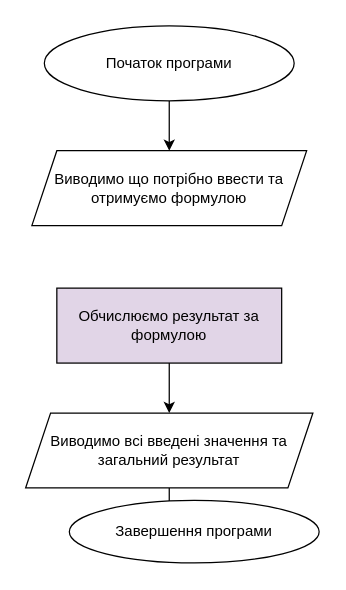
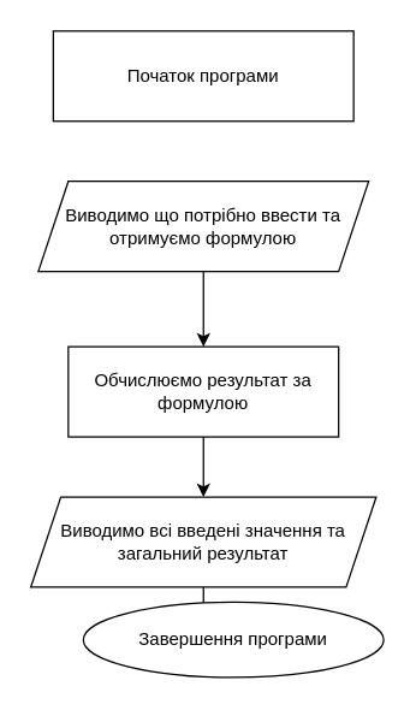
- <mxCell id="3" value="Початок програми" style="ellipse;whiteSpace=wrap;html=1;" vertex="1" parent="1"><mxGeometry x="35" y="20" width="200" height="60" as="geometry" /></mxCell>
+ <mxCell id="3" value="Початок програми" style="whiteSpace=wrap;html=1;rounded=0;" vertex="1" parent="1"><mxGeometry x="35" y="20" width="200" height="60" as="geometry" /></mxCell>
- <mxCell id="2" style="edgeStyle=orthogonalEdgeStyle;rounded=0;orthogonalLoop=1;jettySize=auto;html=1;entryX=0.5;entryY=0;entryDx=0;entryDy=0;" edge="1" parent="1" source="3" target="5"><mxGeometry relative="1" as="geometry" /></mxCell>
+ <mxCell id="4" style="edgeStyle=orthogonalEdgeStyle;rounded=0;orthogonalLoop=1;jettySize=auto;html=1;entryX=0.5;entryY=0;entryDx=0;entryDy=0;" edge="1" parent="1" source="5" target="7"><mxGeometry relative="1" as="geometry" /></mxCell>
- <mxCell id="7" value="Обчислюємо результат за формулою" style="rounded=0;whiteSpace=wrap;html=1;fillColor=#e1d5e7;" vertex="1" parent="1"><mxGeometry x="45" y="230" width="180" height="60" as="geometry" /></mxCell>
+ <mxCell id="7" value="Обчислюємо результат за формулою" style="rounded=0;whiteSpace=wrap;html=1;" vertex="1" parent="1"><mxGeometry x="45" y="230" width="180" height="60" as="geometry" /></mxCell>
